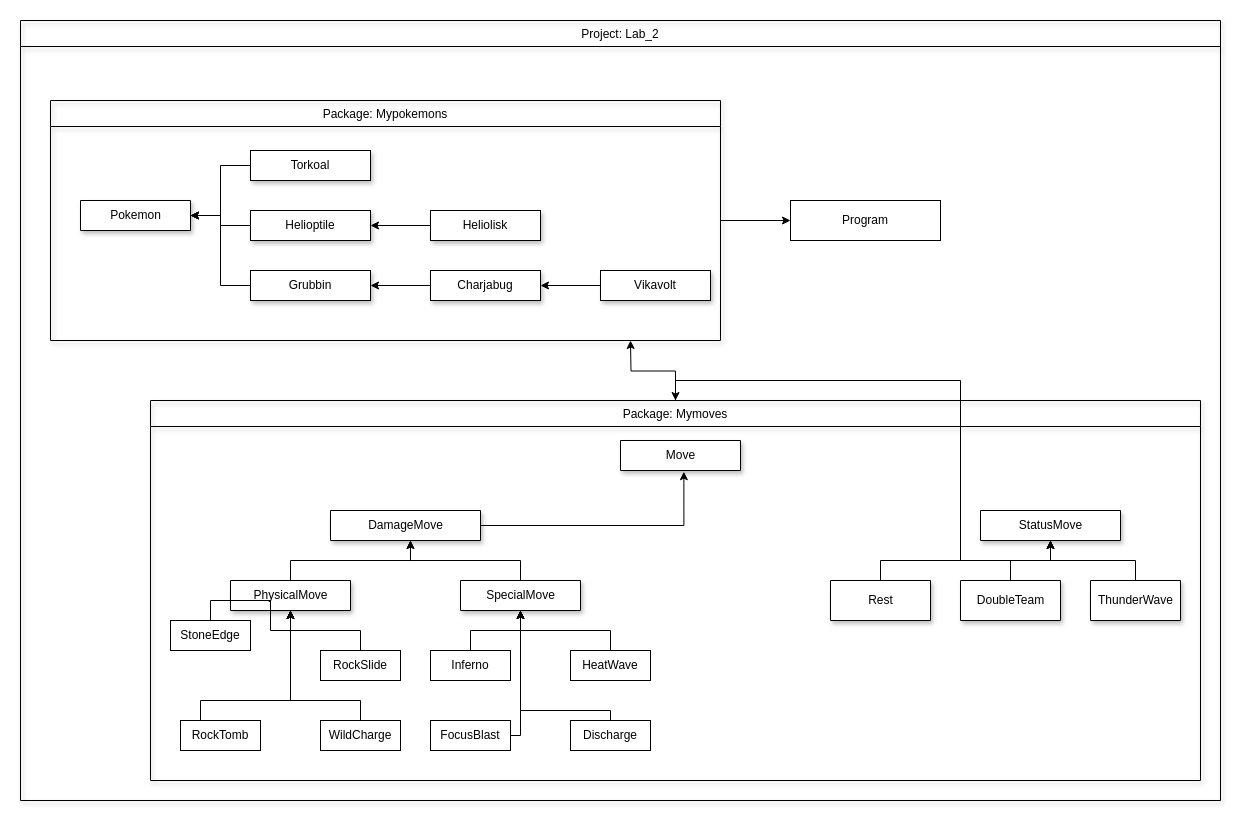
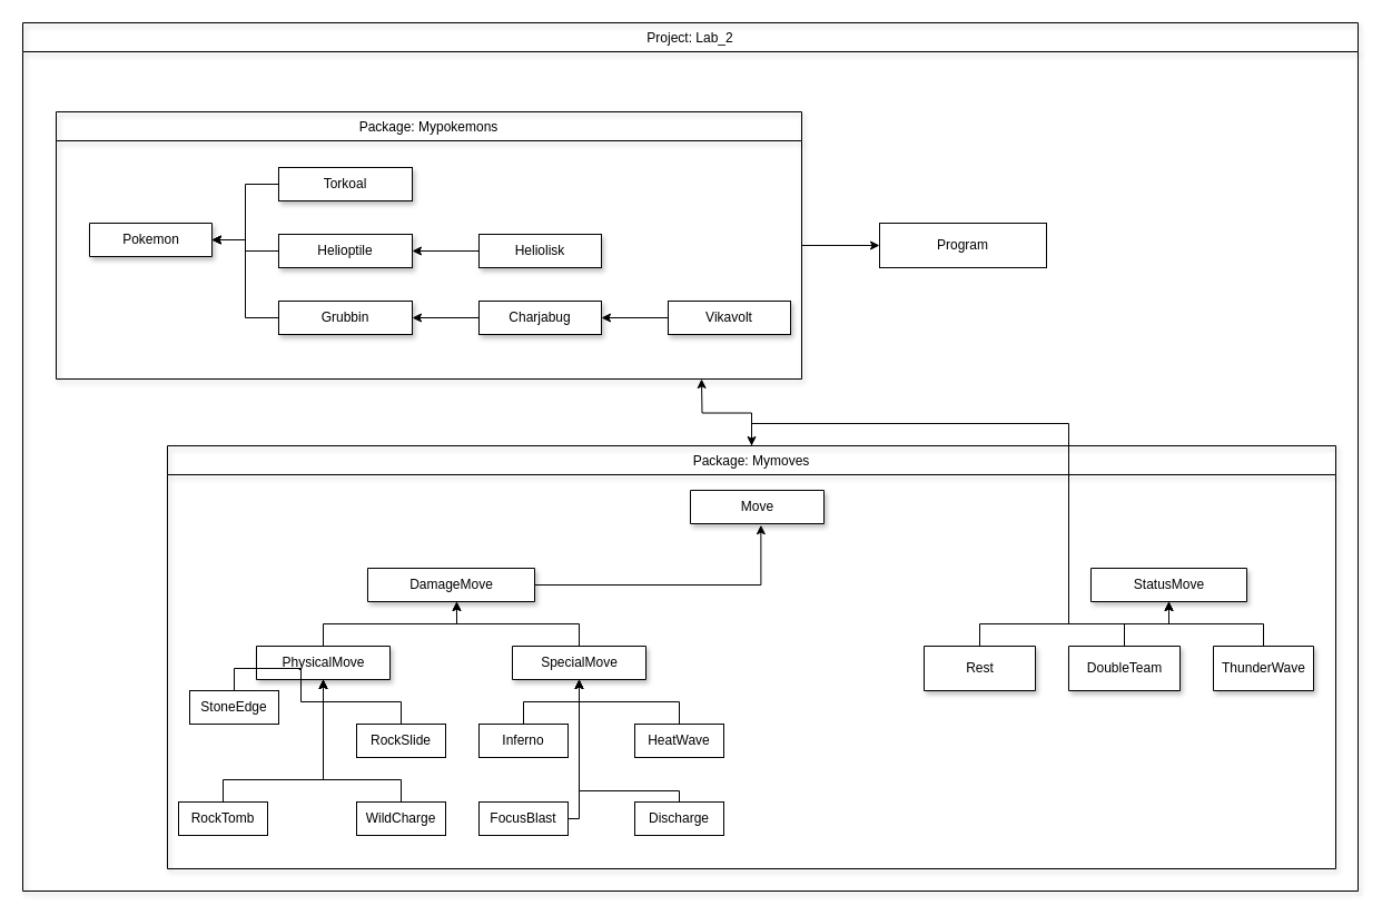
- <mxCell id="42" value="RockTomb" style="rounded=0;whiteSpace=wrap;html=1;" vertex="1" parent="1"><mxGeometry x="180" y="720" width="80" height="30" as="geometry" /></mxCell>
+ <mxCell id="42" value="RockTomb" style="rounded=0;whiteSpace=wrap;html=1;" vertex="1" parent="1"><mxGeometry x="160" y="720" width="80" height="30" as="geometry" /></mxCell>
